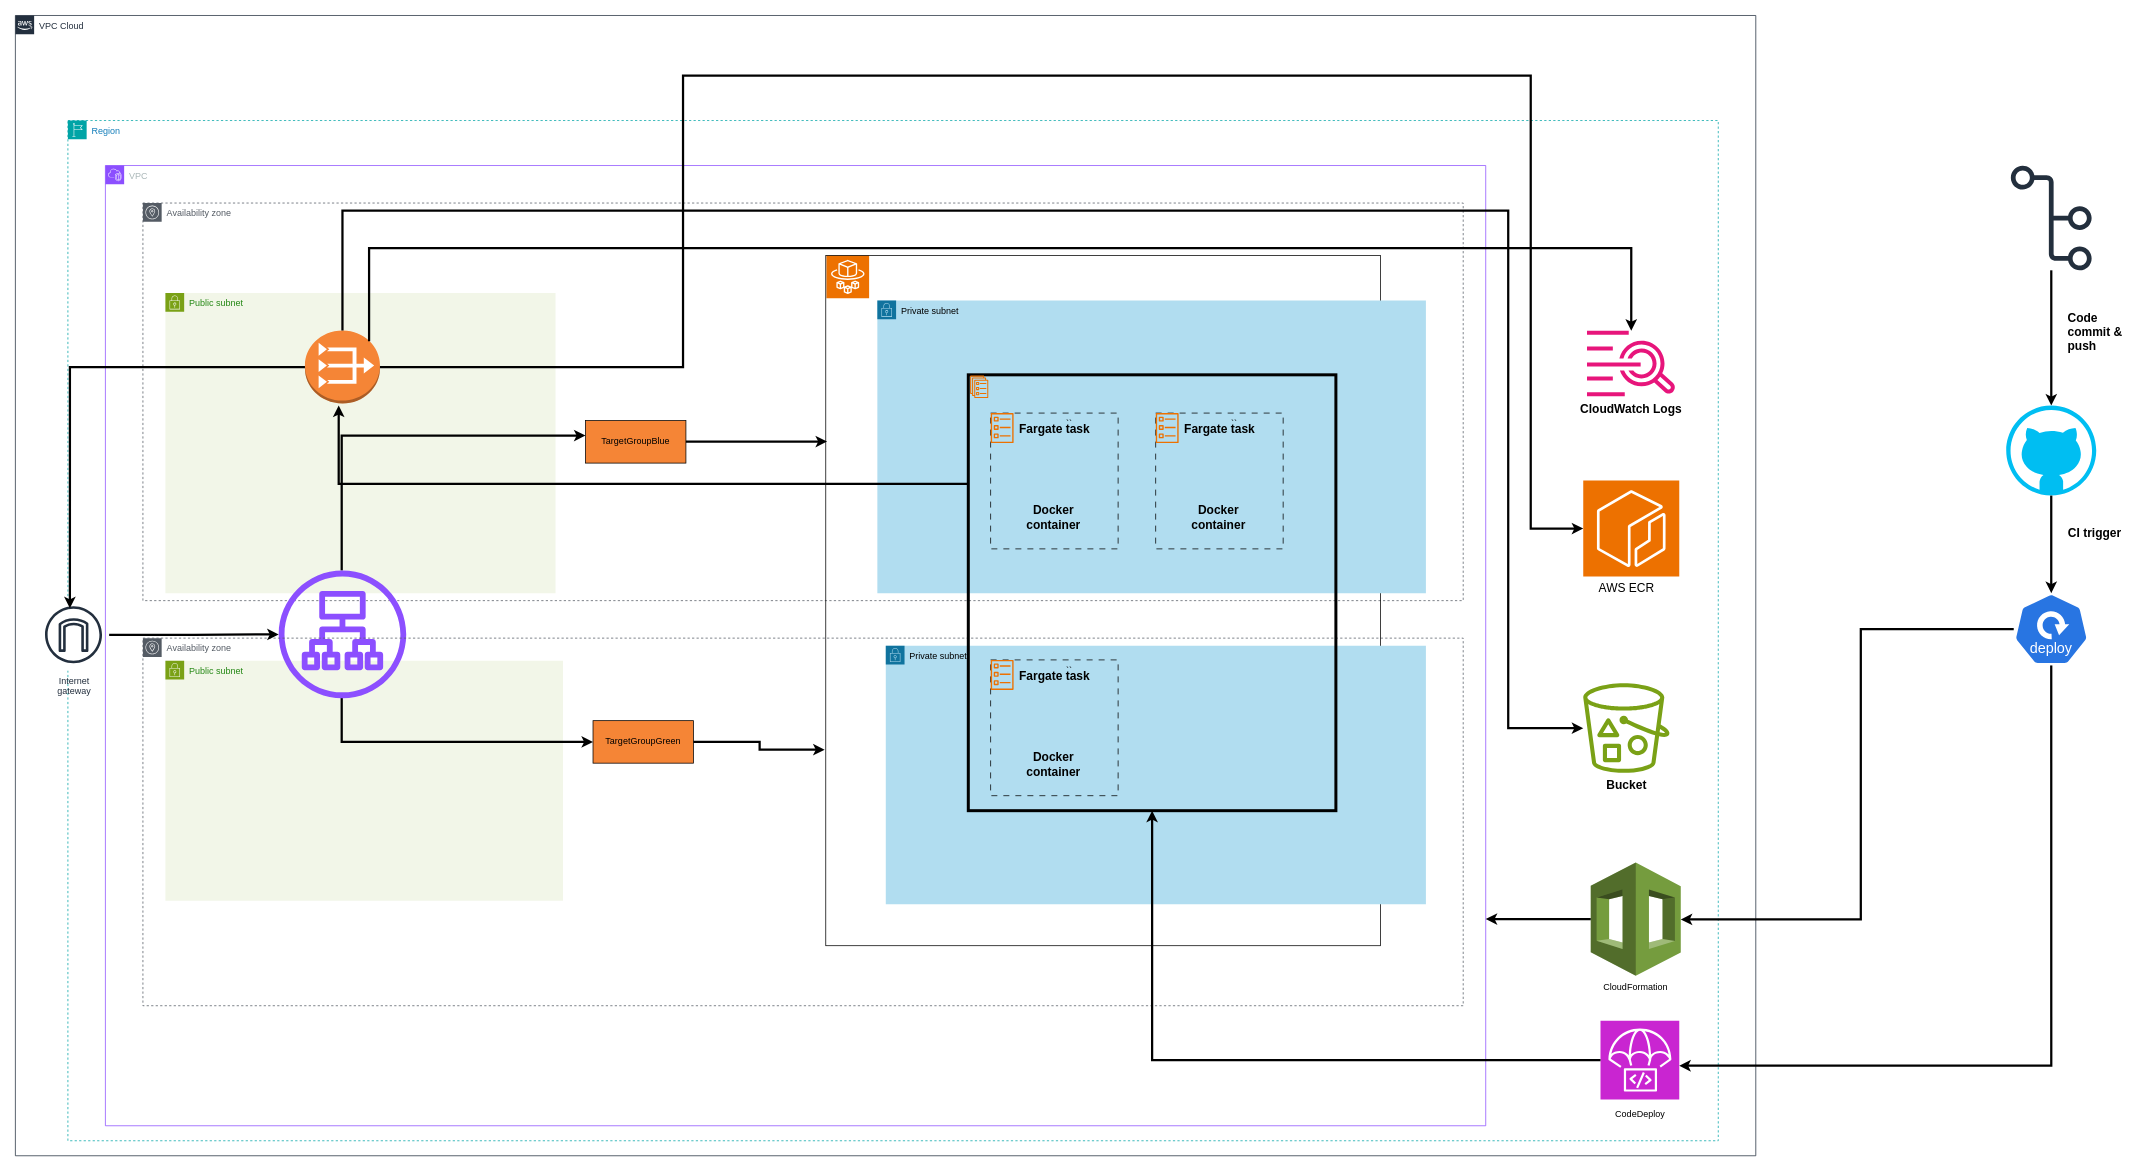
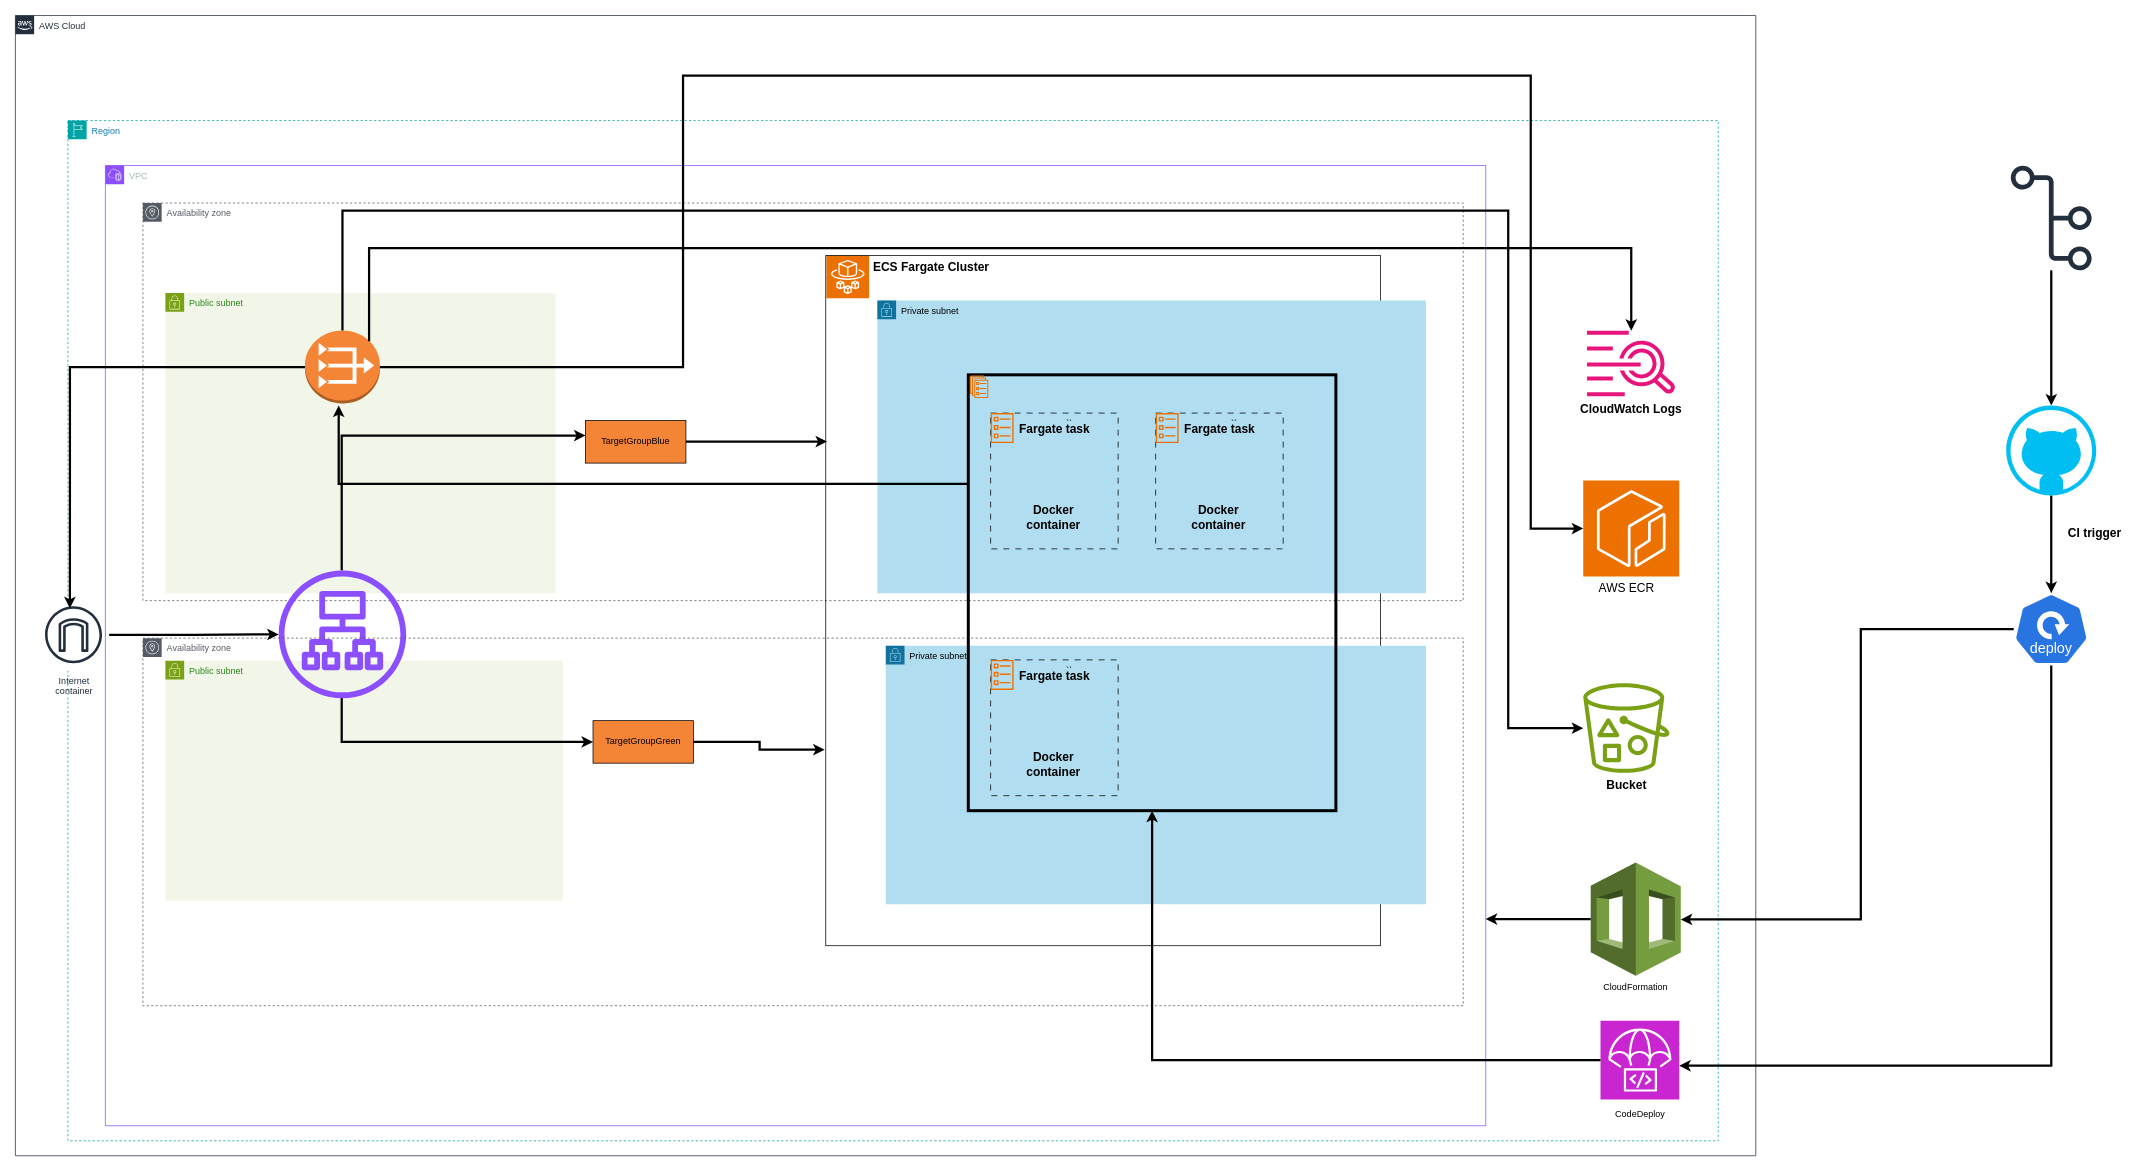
- <mxCell id="2" value="VPC Cloud" style="points=[[0,0],[0.25,0],[0.5,0],[0.75,0],[1,0],[1,0.25],[1,0.5],[1,0.75],[1,1],[0.75,1],[0.5,1],[0.25,1],[0,1],[0,0.75],[0,0.5],[0,0.25]];outlineConnect=0;gradientColor=none;html=1;whiteSpace=wrap;fontSize=12;fontStyle=0;container=1;pointerEvents=0;collapsible=0;recursiveResize=0;shape=mxgraph.aws4.group;grIcon=mxgraph.aws4.group_aws_cloud_alt;strokeColor=#232F3E;fillColor=none;verticalAlign=top;align=left;spacingLeft=30;fontColor=#232F3E;dashed=0;" parent="1" vertex="1"><mxGeometry x="20" y="20" width="2320" height="1520" as="geometry" /></mxCell>
+ <mxCell id="2" value="AWS Cloud" style="points=[[0,0],[0.25,0],[0.5,0],[0.75,0],[1,0],[1,0.25],[1,0.5],[1,0.75],[1,1],[0.75,1],[0.5,1],[0.25,1],[0,1],[0,0.75],[0,0.5],[0,0.25]];outlineConnect=0;gradientColor=none;html=1;whiteSpace=wrap;fontSize=12;fontStyle=0;container=1;pointerEvents=0;collapsible=0;recursiveResize=0;shape=mxgraph.aws4.group;grIcon=mxgraph.aws4.group_aws_cloud_alt;strokeColor=#232F3E;fillColor=none;verticalAlign=top;align=left;spacingLeft=30;fontColor=#232F3E;dashed=0;" parent="1" vertex="1"><mxGeometry x="20" y="20" width="2320" height="1520" as="geometry" /></mxCell>
+ <mxCell id="31" value="&lt;font style=&quot;color: light-dark(rgb(0, 0, 0), rgb(216, 109, 12)); font-size: 16px;&quot;&gt;&lt;b&gt;ECS Fargate Cluster&lt;/b&gt;&lt;/font&gt;" style="text;strokeColor=none;align=center;fillColor=none;html=1;verticalAlign=middle;whiteSpace=wrap;rounded=0;" parent="1" vertex="1"><mxGeometry x="1161" y="340" width="160" height="30" as="geometry" /></mxCell>
- <mxCell id="66" value="&lt;font style=&quot;font-size: 16px;&quot;&gt;&lt;b&gt;Code commit &amp;amp; push&lt;/b&gt;&lt;/font&gt;" style="text;strokeColor=none;align=left;fillColor=none;html=1;verticalAlign=middle;whiteSpace=wrap;rounded=0;" parent="1" vertex="1"><mxGeometry x="2753.84" y="396.92" width="90" height="90" as="geometry" /></mxCell>
- <mxCell id="11" value="Internet&#10;gateway" style="sketch=0;outlineConnect=0;fontColor=#232F3E;gradientColor=none;strokeColor=#232F3E;fillColor=#ffffff;dashed=0;verticalLabelPosition=bottom;verticalAlign=top;align=center;html=1;fontSize=12;fontStyle=0;aspect=fixed;shape=mxgraph.aws4.resourceIcon;resIcon=mxgraph.aws4.internet_gateway;" parent="4" vertex="1"><mxGeometry x="-40" y="638" width="95" height="95" as="geometry" /></mxCell>
+ <mxCell id="11" value="Internet&#10;container" style="sketch=0;outlineConnect=0;fontColor=#232F3E;gradientColor=none;strokeColor=#232F3E;fillColor=#ffffff;dashed=0;verticalLabelPosition=bottom;verticalAlign=top;align=center;html=1;fontSize=12;fontStyle=0;aspect=fixed;shape=mxgraph.aws4.resourceIcon;resIcon=mxgraph.aws4.internet_gateway;" parent="4" vertex="1"><mxGeometry x="-40" y="638" width="95" height="95" as="geometry" /></mxCell>
